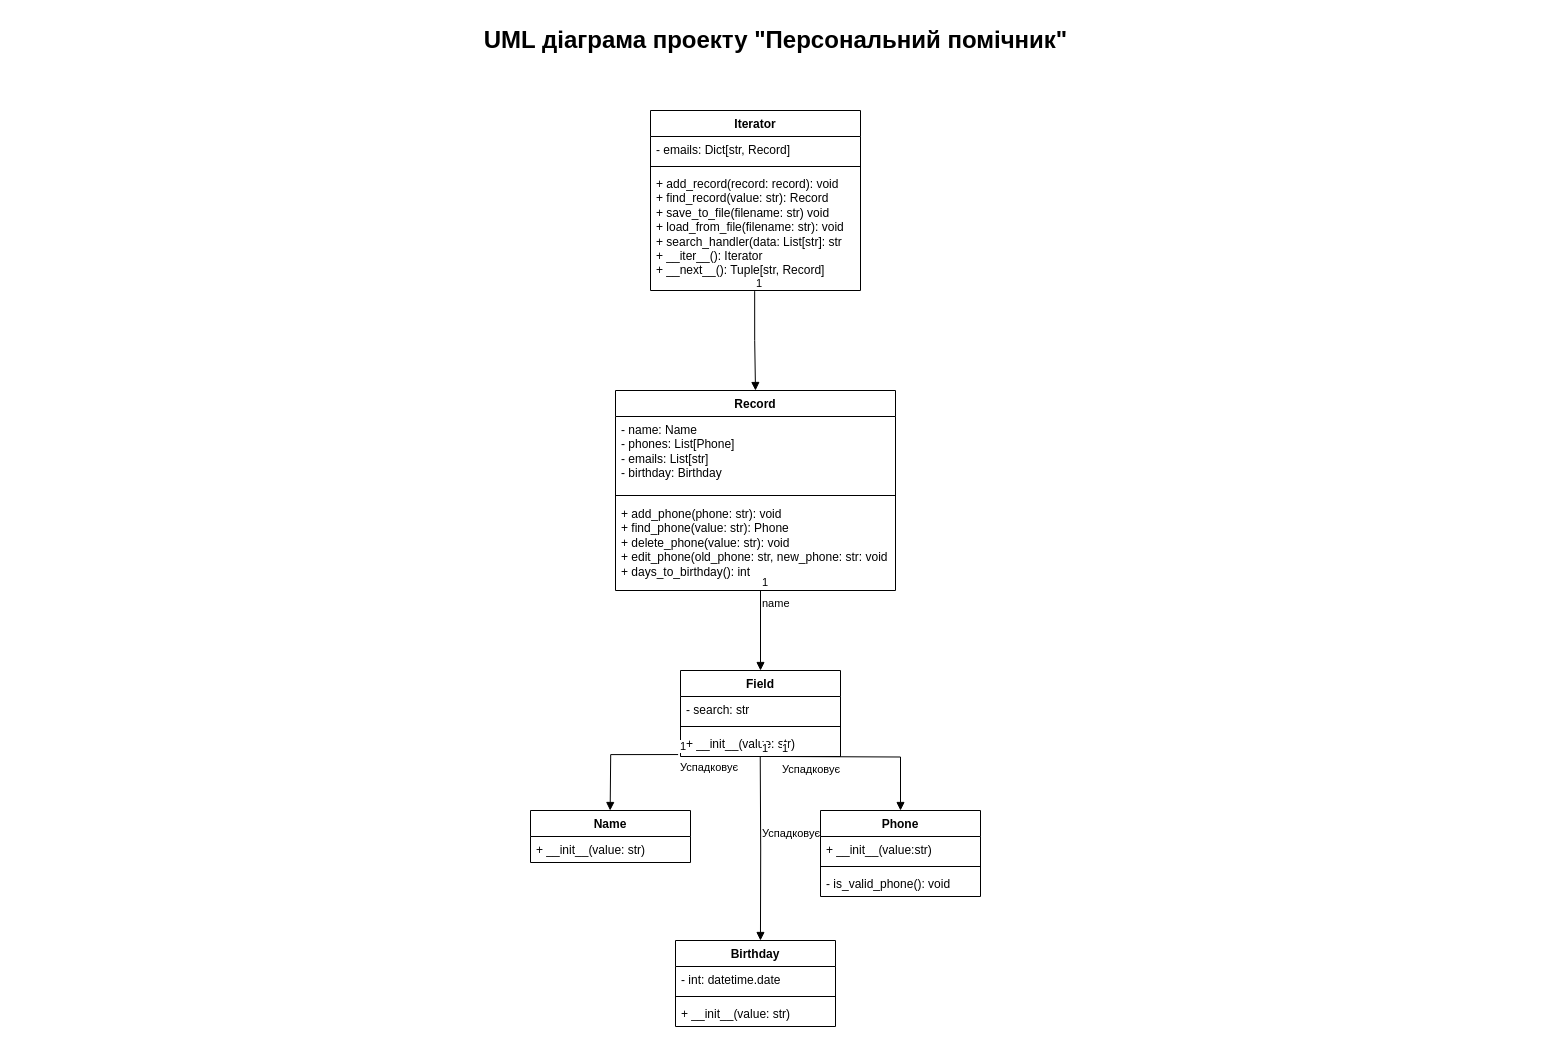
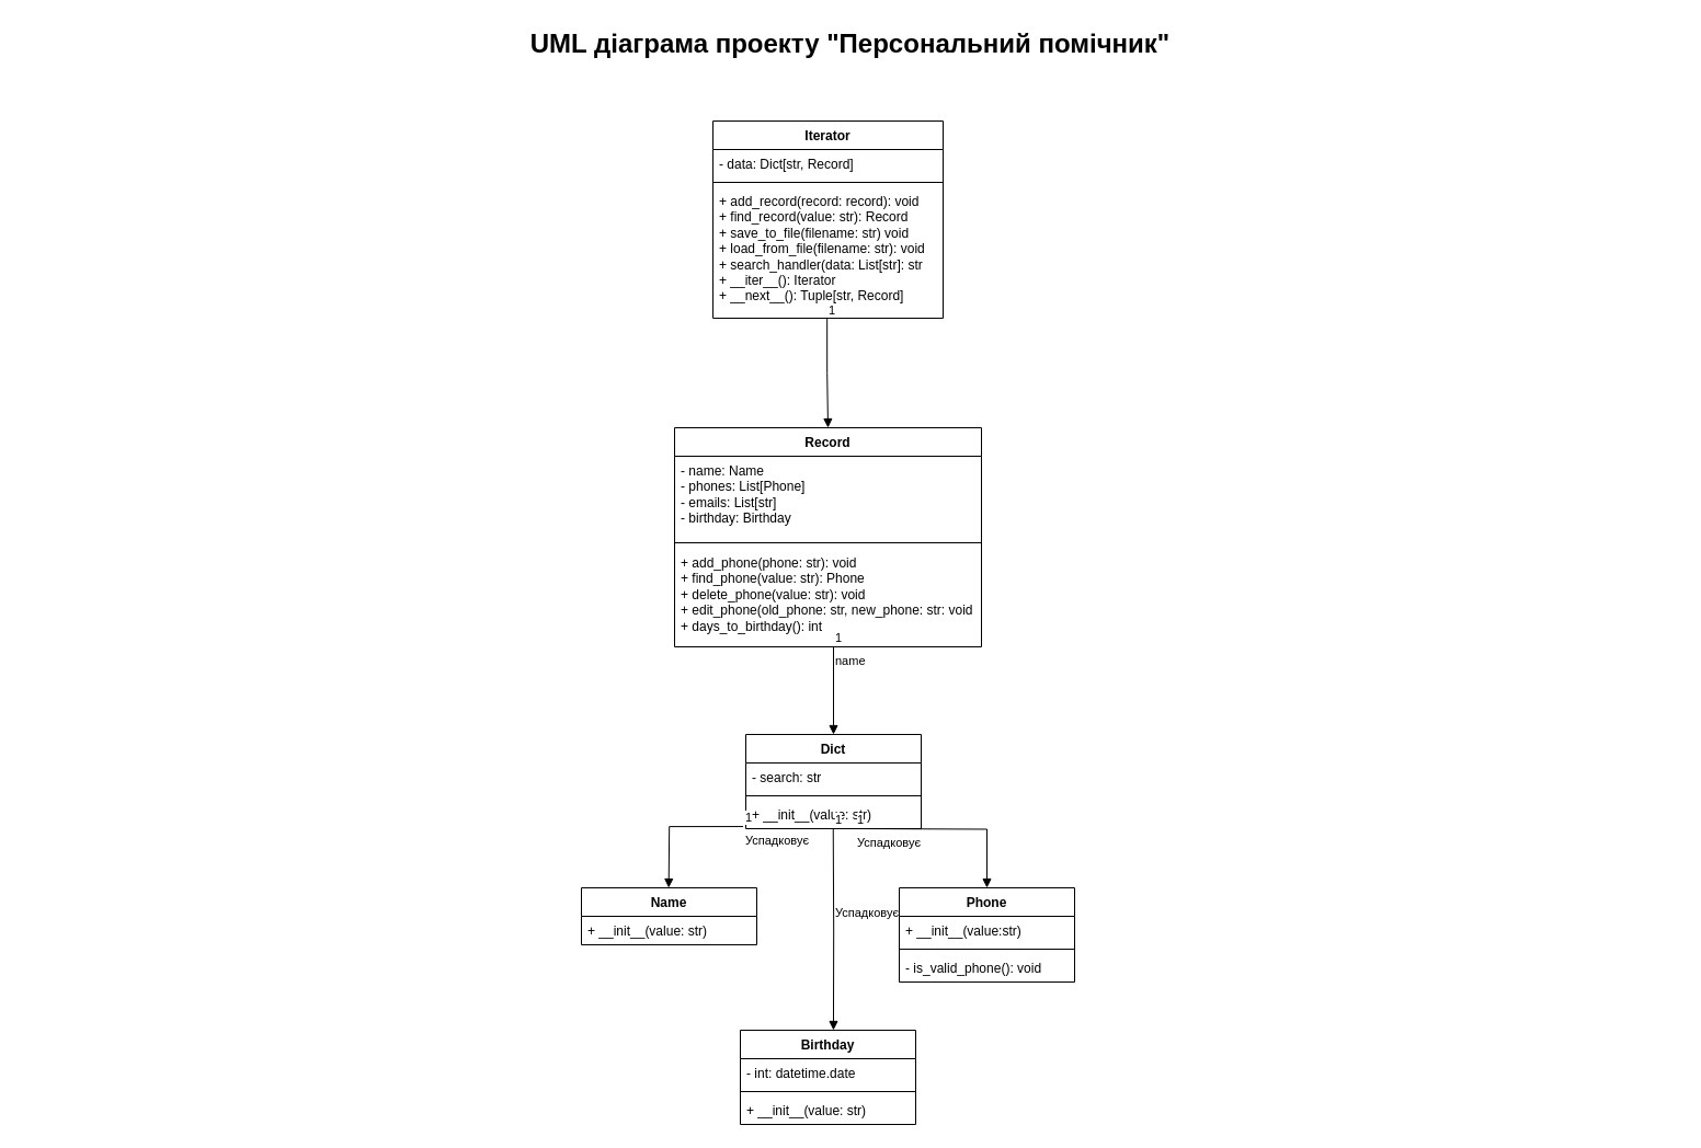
- <mxCell id="4" value="- emails: Dict[str, Record]" style="text;strokeColor=none;fillColor=none;align=left;verticalAlign=top;spacingLeft=4;spacingRight=4;overflow=hidden;rotatable=0;points=[[0,0.5],[1,0.5]];portConstraint=eastwest;whiteSpace=wrap;html=1;" vertex="1" parent="3"><mxGeometry y="26" width="210" height="26" as="geometry" /></mxCell>
+ <mxCell id="4" value="- data: Dict[str, Record]" style="text;strokeColor=none;fillColor=none;align=left;verticalAlign=top;spacingLeft=4;spacingRight=4;overflow=hidden;rotatable=0;points=[[0,0.5],[1,0.5]];portConstraint=eastwest;whiteSpace=wrap;html=1;" vertex="1" parent="3"><mxGeometry y="26" width="210" height="26" as="geometry" /></mxCell>
- <mxCell id="15" value="Field" style="swimlane;fontStyle=1;align=center;verticalAlign=top;childLayout=stackLayout;horizontal=1;startSize=26;horizontalStack=0;resizeParent=1;resizeParentMax=0;resizeLast=0;collapsible=1;marginBottom=0;whiteSpace=wrap;html=1;" vertex="1" parent="1"><mxGeometry x="680" y="670" width="160" height="86" as="geometry" /></mxCell>
+ <mxCell id="15" value="Dict" style="swimlane;fontStyle=1;align=center;verticalAlign=top;childLayout=stackLayout;horizontal=1;startSize=26;horizontalStack=0;resizeParent=1;resizeParentMax=0;resizeLast=0;collapsible=1;marginBottom=0;whiteSpace=wrap;html=1;" vertex="1" parent="1"><mxGeometry x="680" y="670" width="160" height="86" as="geometry" /></mxCell>
